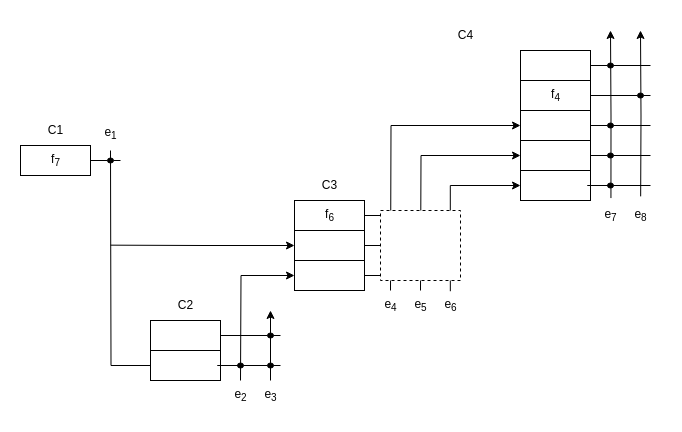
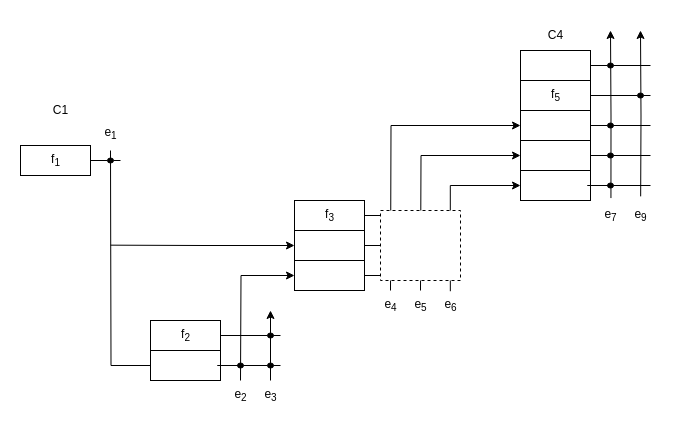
- <mxCell id="29" value="C4" style="text;html=1;align=center;verticalAlign=middle;resizable=0;points=[];autosize=1;strokeColor=none;fillColor=none;" parent="1" vertex="1"><mxGeometry x="445" y="20" width="40" height="30" as="geometry" /></mxCell>
+ <mxCell id="29" value="C4" style="text;html=1;align=center;verticalAlign=middle;resizable=0;points=[];autosize=1;strokeColor=none;fillColor=none;" parent="1" vertex="1"><mxGeometry x="535" y="20" width="40" height="30" as="geometry" /></mxCell>
- <mxCell id="40" value="f&lt;sub&gt;4&lt;/sub&gt;" style="text;html=1;align=center;verticalAlign=middle;resizable=0;points=[];autosize=1;strokeColor=none;fillColor=none;" parent="1" vertex="1"><mxGeometry x="540" y="80" width="30" height="30" as="geometry" /></mxCell>
+ <mxCell id="40" value="f&lt;sub&gt;5&lt;/sub&gt;" style="text;html=1;align=center;verticalAlign=middle;resizable=0;points=[];autosize=1;strokeColor=none;fillColor=none;" parent="1" vertex="1"><mxGeometry x="540" y="80" width="30" height="30" as="geometry" /></mxCell>
- <mxCell id="63" value="C1" style="text;html=1;align=center;verticalAlign=middle;resizable=0;points=[];autosize=1;strokeColor=none;fillColor=none;" parent="1" vertex="1"><mxGeometry x="35" y="115" width="40" height="30" as="geometry" /></mxCell>
+ <mxCell id="63" value="C1" style="text;html=1;align=center;verticalAlign=middle;resizable=0;points=[];autosize=1;strokeColor=none;fillColor=none;" parent="1" vertex="1"><mxGeometry x="40" y="95" width="40" height="30" as="geometry" /></mxCell>
- <mxCell id="67" value="f&lt;sub&gt;7&lt;/sub&gt;" style="text;html=1;align=center;verticalAlign=middle;resizable=0;points=[];autosize=1;strokeColor=none;fillColor=none;" parent="1" vertex="1"><mxGeometry x="40" y="145" width="30" height="30" as="geometry" /></mxCell>
+ <mxCell id="67" value="f&lt;sub&gt;1&lt;/sub&gt;" style="text;html=1;align=center;verticalAlign=middle;resizable=0;points=[];autosize=1;strokeColor=none;fillColor=none;" parent="1" vertex="1"><mxGeometry x="40" y="145" width="30" height="30" as="geometry" /></mxCell>
- <mxCell id="11" value="C3" style="text;html=1;align=center;verticalAlign=middle;resizable=0;points=[];autosize=1;strokeColor=none;fillColor=none;" parent="1" vertex="1"><mxGeometry x="309" y="170" width="40" height="30" as="geometry" /></mxCell>
- <mxCell id="15" value="f&lt;sub&gt;6&lt;/sub&gt;" style="text;html=1;align=center;verticalAlign=middle;resizable=0;points=[];autosize=1;strokeColor=none;fillColor=none;" parent="1" vertex="1"><mxGeometry x="314" y="200" width="30" height="30" as="geometry" /></mxCell>
+ <mxCell id="15" value="f&lt;sub&gt;3&lt;/sub&gt;" style="text;html=1;align=center;verticalAlign=middle;resizable=0;points=[];autosize=1;strokeColor=none;fillColor=none;" parent="1" vertex="1"><mxGeometry x="314" y="200" width="30" height="30" as="geometry" /></mxCell>
- <mxCell id="55" value="e&lt;sub&gt;8&lt;/sub&gt;" style="text;html=1;align=center;verticalAlign=middle;resizable=0;points=[];autosize=1;strokeColor=none;fillColor=none;" parent="1" vertex="1"><mxGeometry x="620" y="200" width="40" height="30" as="geometry" /></mxCell>
+ <mxCell id="55" value="e&lt;sub&gt;9&lt;/sub&gt;" style="text;html=1;align=center;verticalAlign=middle;resizable=0;points=[];autosize=1;strokeColor=none;fillColor=none;" parent="1" vertex="1"><mxGeometry x="620" y="200" width="40" height="30" as="geometry" /></mxCell>
- <mxCell id="4" value="C2" style="text;html=1;align=center;verticalAlign=middle;resizable=0;points=[];autosize=1;strokeColor=none;fillColor=none;" parent="1" vertex="1"><mxGeometry x="165" y="290" width="40" height="30" as="geometry" /></mxCell>
+ <mxCell id="8" value="f&lt;sub&gt;2&lt;/sub&gt;" style="text;html=1;align=center;verticalAlign=middle;resizable=0;points=[];autosize=1;strokeColor=none;fillColor=none;" parent="1" vertex="1"><mxGeometry x="170" y="320" width="30" height="30" as="geometry" /></mxCell>
